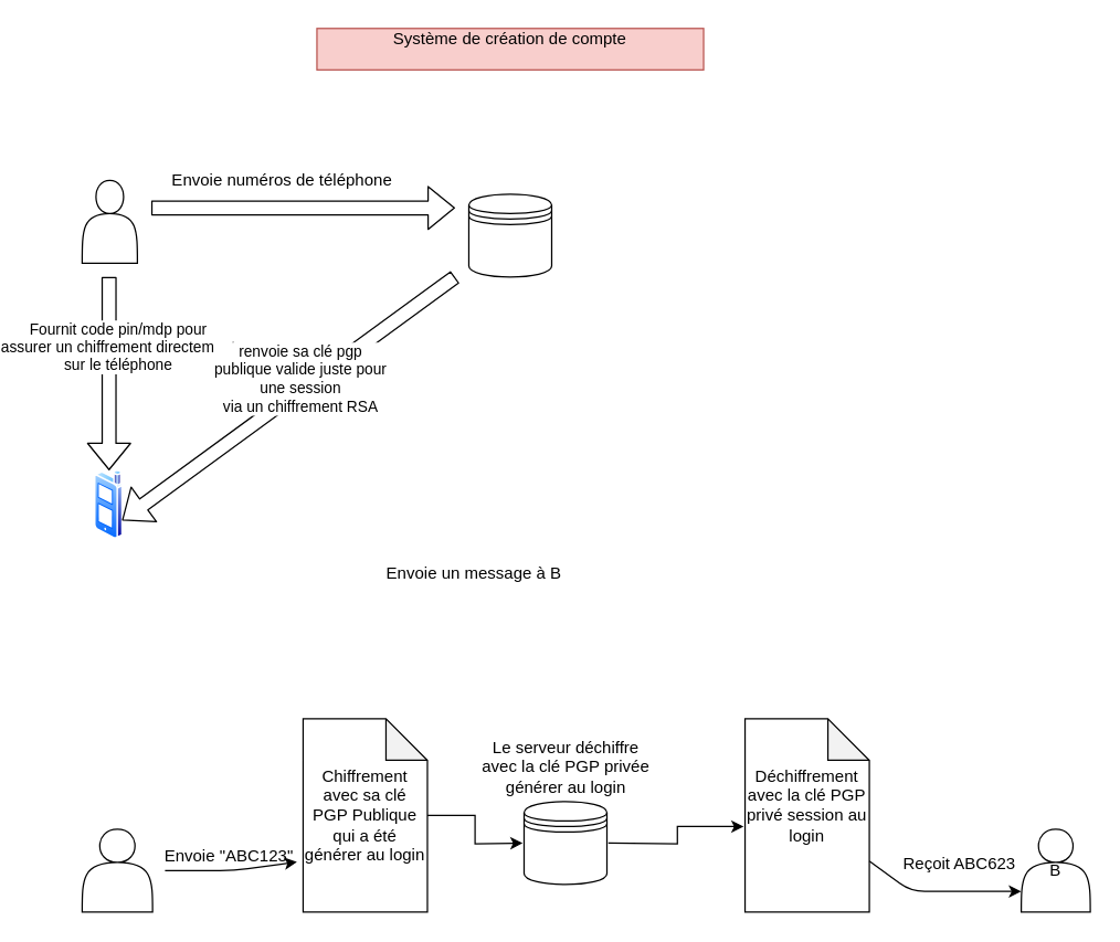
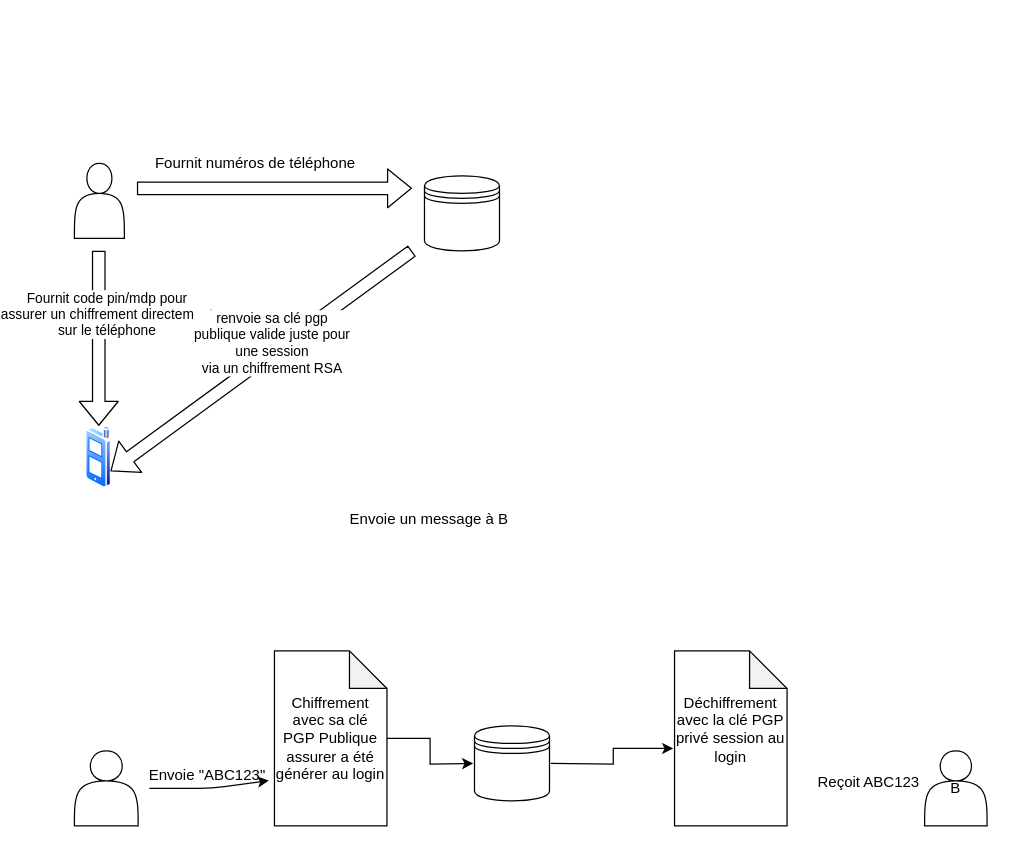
- <mxCell id="3" value="&lt;div&gt;Système de création de compte&lt;/div&gt;&lt;div&gt;&lt;br&gt;&lt;/div&gt;" style="text;html=1;strokeColor=#b85450;fillColor=#f8cecc;align=center;verticalAlign=middle;whiteSpace=wrap;rounded=0;" vertex="1" parent="1"><mxGeometry x="190" y="20" width="280" height="30" as="geometry" /></mxCell>
- <mxCell id="5" value="&lt;div&gt;Envoie numéros de téléphone&lt;br&gt;&lt;/div&gt;" style="text;html=1;strokeColor=none;fillColor=none;align=center;verticalAlign=middle;whiteSpace=wrap;rounded=0;" vertex="1" parent="1"><mxGeometry x="50" y="120" width="230" height="20" as="geometry" /></mxCell>
+ <mxCell id="5" value="&lt;div&gt;Fournit numéros de téléphone&lt;br&gt;&lt;/div&gt;" style="text;html=1;strokeColor=none;fillColor=none;align=center;verticalAlign=middle;whiteSpace=wrap;rounded=0;" vertex="1" parent="1"><mxGeometry x="50" y="120" width="230" height="20" as="geometry" /></mxCell>
- <mxCell id="19" value="Le serveur déchiffre &lt;br&gt;avec la clé PGP privée&lt;br&gt;générer au login" style="text;html=1;align=center;verticalAlign=middle;resizable=0;points=[];autosize=1;" vertex="1" parent="1"><mxGeometry x="300" y="530" width="140" height="50" as="geometry" /></mxCell>
- <mxCell id="17" value="Chiffrement avec sa clé PGP Publique&lt;br&gt;qui a été générer au login" style="shape=note;whiteSpace=wrap;html=1;backgroundOutline=1;darkOpacity=0.05;" vertex="1" parent="1"><mxGeometry x="180" y="520" width="90" height="140" as="geometry" /></mxCell>
+ <mxCell id="17" value="Chiffrement avec sa clé PGP Publique&lt;br&gt;assurer a été générer au login" style="shape=note;whiteSpace=wrap;html=1;backgroundOutline=1;darkOpacity=0.05;" vertex="1" parent="1"><mxGeometry x="180" y="520" width="90" height="140" as="geometry" /></mxCell>
- <mxCell id="24" value="Reçoit ABC623" style="text;html=1;align=center;verticalAlign=middle;resizable=0;points=[];autosize=1;" vertex="1" parent="1"><mxGeometry x="605" y="615" width="100" height="20" as="geometry" /></mxCell>
+ <mxCell id="24" value="Reçoit ABC123" style="text;html=1;align=center;verticalAlign=middle;resizable=0;points=[];autosize=1;" vertex="1" parent="1"><mxGeometry x="605" y="615" width="100" height="20" as="geometry" /></mxCell>
- <mxCell id="23" value="" style="endArrow=classic;html=1;entryX=0;entryY=0.75;entryDx=0;entryDy=0;" edge="1" parent="1" source="20" target="22"><mxGeometry width="50" height="50" relative="1" as="geometry"><mxPoint x="610" y="670" as="sourcePoint" /><mxPoint x="660" y="620" as="targetPoint" /><Array as="points"><mxPoint x="620" y="645" /></Array></mxGeometry></mxCell>
